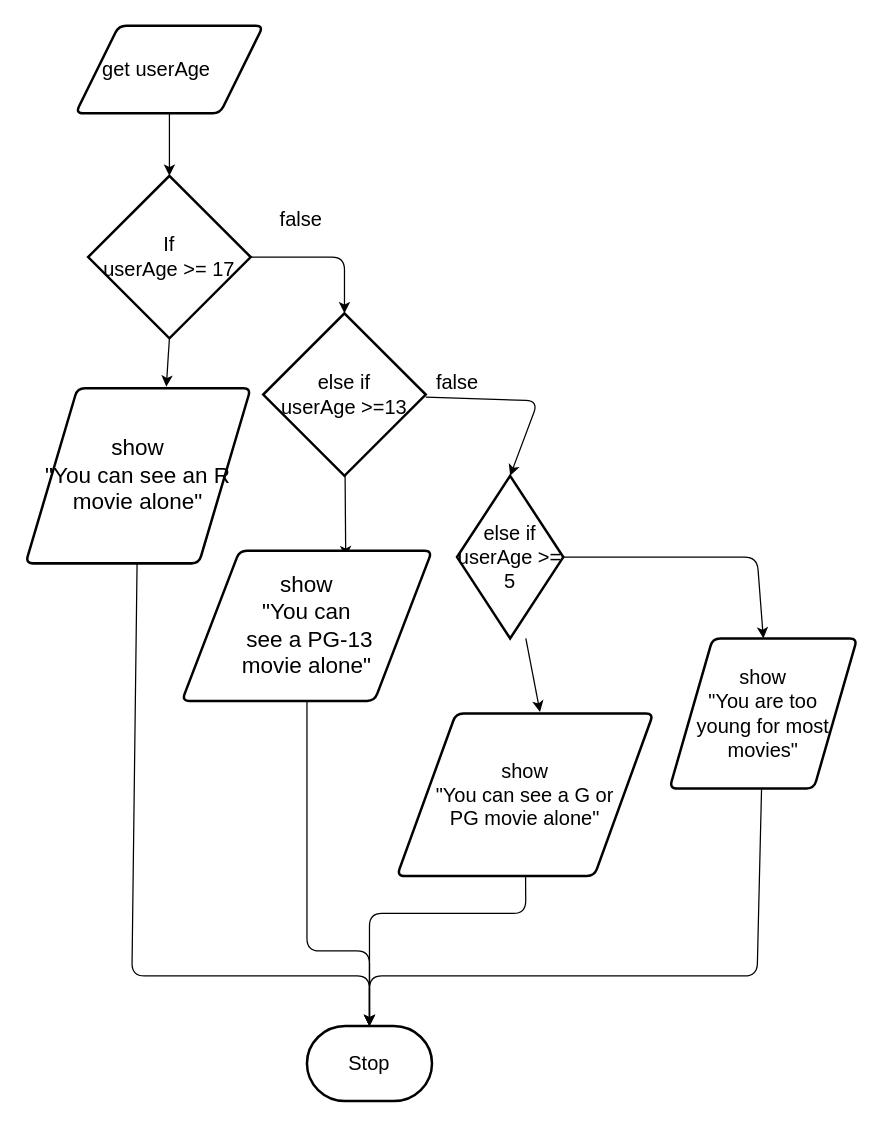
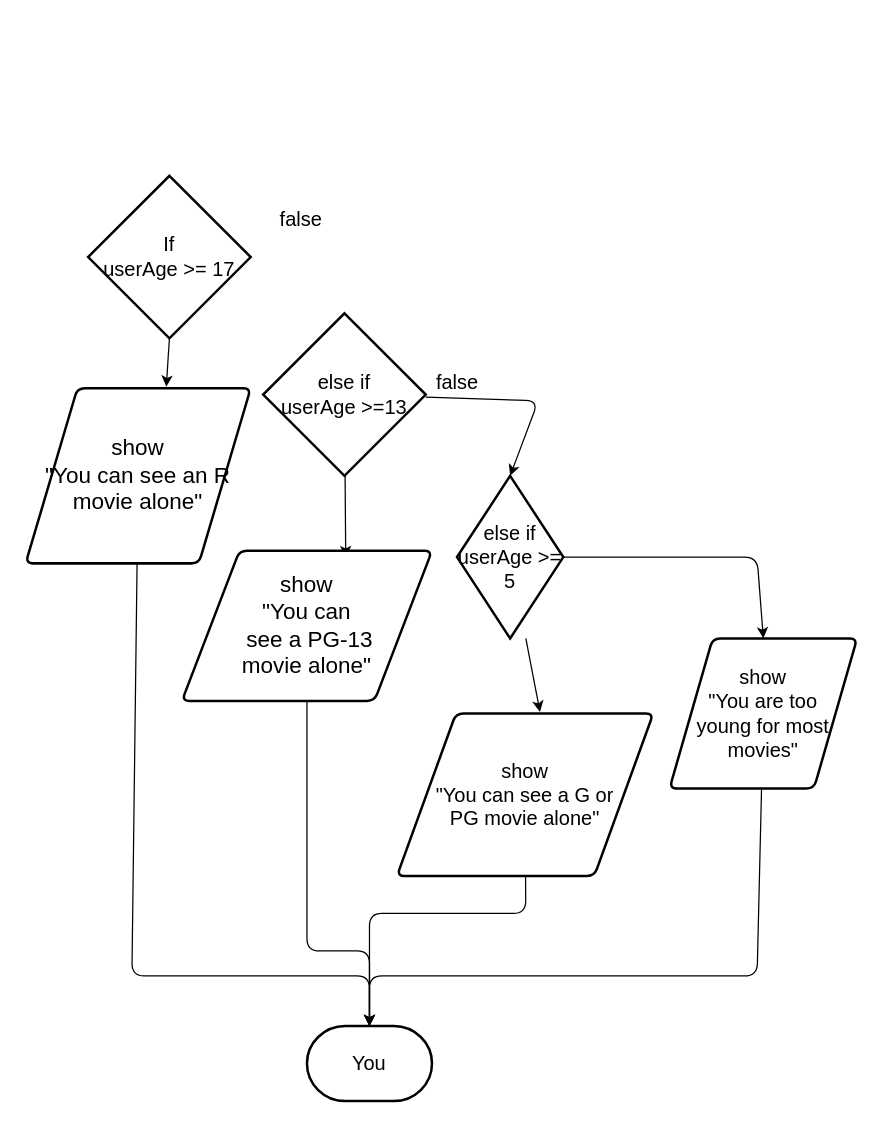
- <mxCell id="4" value="get userAge&lt;span style=&quot;white-space: pre; font-size: 16px;&quot;&gt;&#09;&lt;/span&gt;" style="shape=parallelogram;html=1;strokeWidth=2;perimeter=parallelogramPerimeter;whiteSpace=wrap;rounded=1;arcSize=12;size=0.23;fontSize=16;" vertex="1" parent="1"><mxGeometry x="60" y="20" width="150" height="70" as="geometry" /></mxCell>
- <mxCell id="3" style="edgeStyle=none;html=1;exitX=0.5;exitY=1;exitDx=0;exitDy=0;fontSize=16;" edge="1" parent="1" source="4" target="7"><mxGeometry relative="1" as="geometry" /></mxCell>
- <mxCell id="5" style="edgeStyle=none;html=1;entryX=0.5;entryY=0;entryDx=0;entryDy=0;entryPerimeter=0;fontSize=18;" edge="1" parent="1" source="7" target="10"><mxGeometry relative="1" as="geometry"><Array as="points"><mxPoint x="275" y="205" /></Array></mxGeometry></mxCell>
- <mxCell id="2" value="Stop" style="strokeWidth=2;html=1;shape=mxgraph.flowchart.terminator;whiteSpace=wrap;fontSize=16;" parent="1" vertex="1"><mxGeometry x="245" y="820" width="100" height="60" as="geometry" /></mxCell>
+ <mxCell id="2" value="You" style="strokeWidth=2;html=1;shape=mxgraph.flowchart.terminator;whiteSpace=wrap;fontSize=16;" parent="1" vertex="1"><mxGeometry x="245" y="820" width="100" height="60" as="geometry" /></mxCell>
